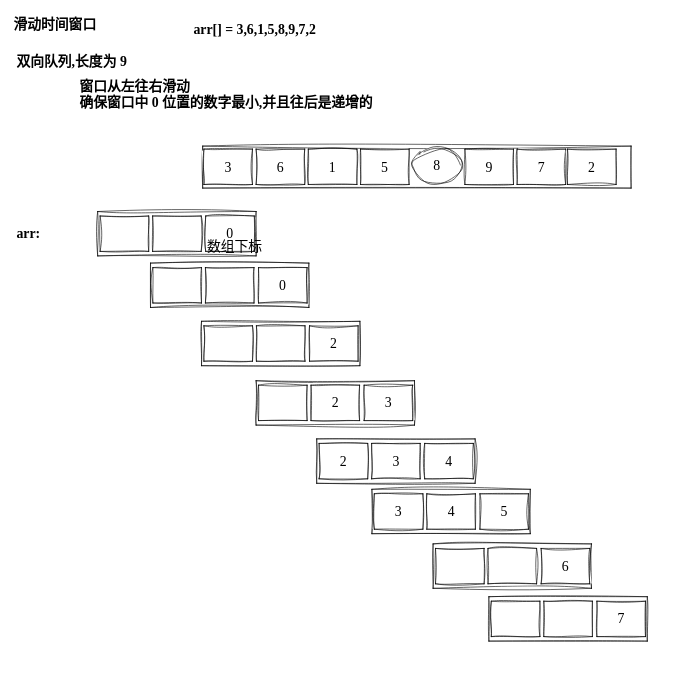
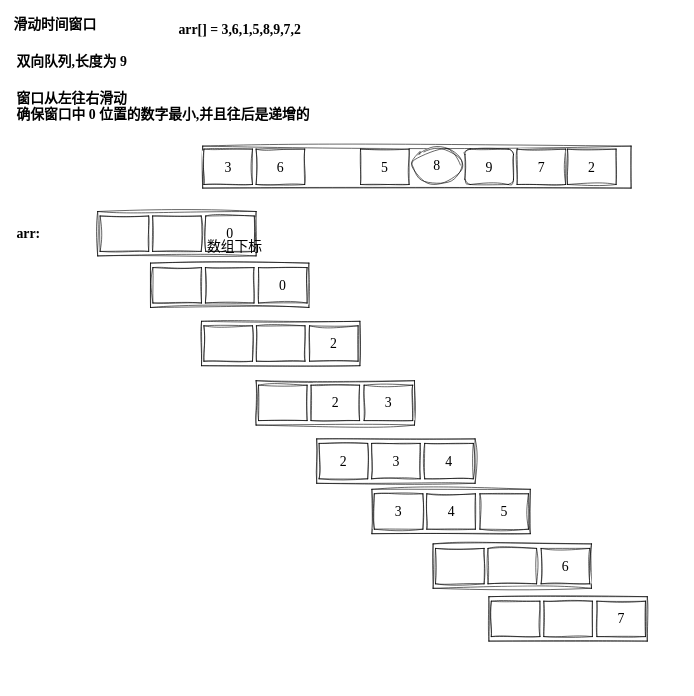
- <mxCell id="3" value="arr[] = 3,6,1,5,8,9,7,2" style="text;html=1;strokeColor=none;fillColor=none;align=left;verticalAlign=middle;whiteSpace=wrap;rounded=0;fontFamily=LXGW WenKai;fontSize=23;fontStyle=1" parent="1" vertex="1"><mxGeometry x="320" y="28" width="381" height="42" as="geometry" /></mxCell>
+ <mxCell id="3" value="arr[] = 3,6,1,5,8,9,7,2" style="text;html=1;strokeColor=none;fillColor=none;align=left;verticalAlign=middle;whiteSpace=wrap;rounded=0;fontFamily=LXGW WenKai;fontSize=23;fontStyle=1" parent="1" vertex="1"><mxGeometry x="295" y="28" width="381" height="42" as="geometry" /></mxCell>
- <mxCell id="20" value="窗口从左往右滑动&lt;br&gt;确保窗口中 0 位置的数字最小,并且往后是递增的" style="text;html=1;strokeColor=none;fillColor=none;align=left;verticalAlign=middle;whiteSpace=wrap;rounded=0;fontFamily=LXGW WenKai;fontSize=23;fontStyle=1" vertex="1" parent="1"><mxGeometry x="130" y="131" width="578" height="51" as="geometry" /></mxCell>
+ <mxCell id="20" value="窗口从左往右滑动&lt;br&gt;确保窗口中 0 位置的数字最小,并且往后是递增的" style="text;html=1;strokeColor=none;fillColor=none;align=left;verticalAlign=middle;whiteSpace=wrap;rounded=0;fontFamily=LXGW WenKai;fontSize=23;fontStyle=1" vertex="1" parent="1"><mxGeometry x="25" y="151" width="578" height="51" as="geometry" /></mxCell>
- <mxCell id="7" value="1" style="rounded=0;whiteSpace=wrap;html=1;sketch=1;hachureGap=4;jiggle=2;curveFitting=1;fontFamily=AlimamaDaoLiTi;fontSource=https%3A%2F%2Ffonts.googleapis.com%2Fcss%3Ffamily%3DArchitects%2BDaughter;fontSize=23;" vertex="1" parent="1"><mxGeometry x="513" y="248" width="81" height="59" as="geometry" /></mxCell>
- <mxCell id="10" value="9" style="rounded=0;whiteSpace=wrap;html=1;sketch=1;hachureGap=4;jiggle=2;curveFitting=1;fontFamily=AlimamaDaoLiTi;fontSource=https%3A%2F%2Ffonts.googleapis.com%2Fcss%3Ffamily%3DArchitects%2BDaughter;fontSize=23;" vertex="1" parent="1"><mxGeometry x="774" y="248" width="81" height="59" as="geometry" /></mxCell>
+ <mxCell id="10" value="9" style="whiteSpace=wrap;html=1;sketch=1;hachureGap=4;jiggle=2;curveFitting=1;fontFamily=AlimamaDaoLiTi;fontSource=https%3A%2F%2Ffonts.googleapis.com%2Fcss%3Ffamily%3DArchitects%2BDaughter;fontSize=23;rounded=1;" vertex="1" parent="1"><mxGeometry x="774" y="248" width="81" height="59" as="geometry" /></mxCell>
